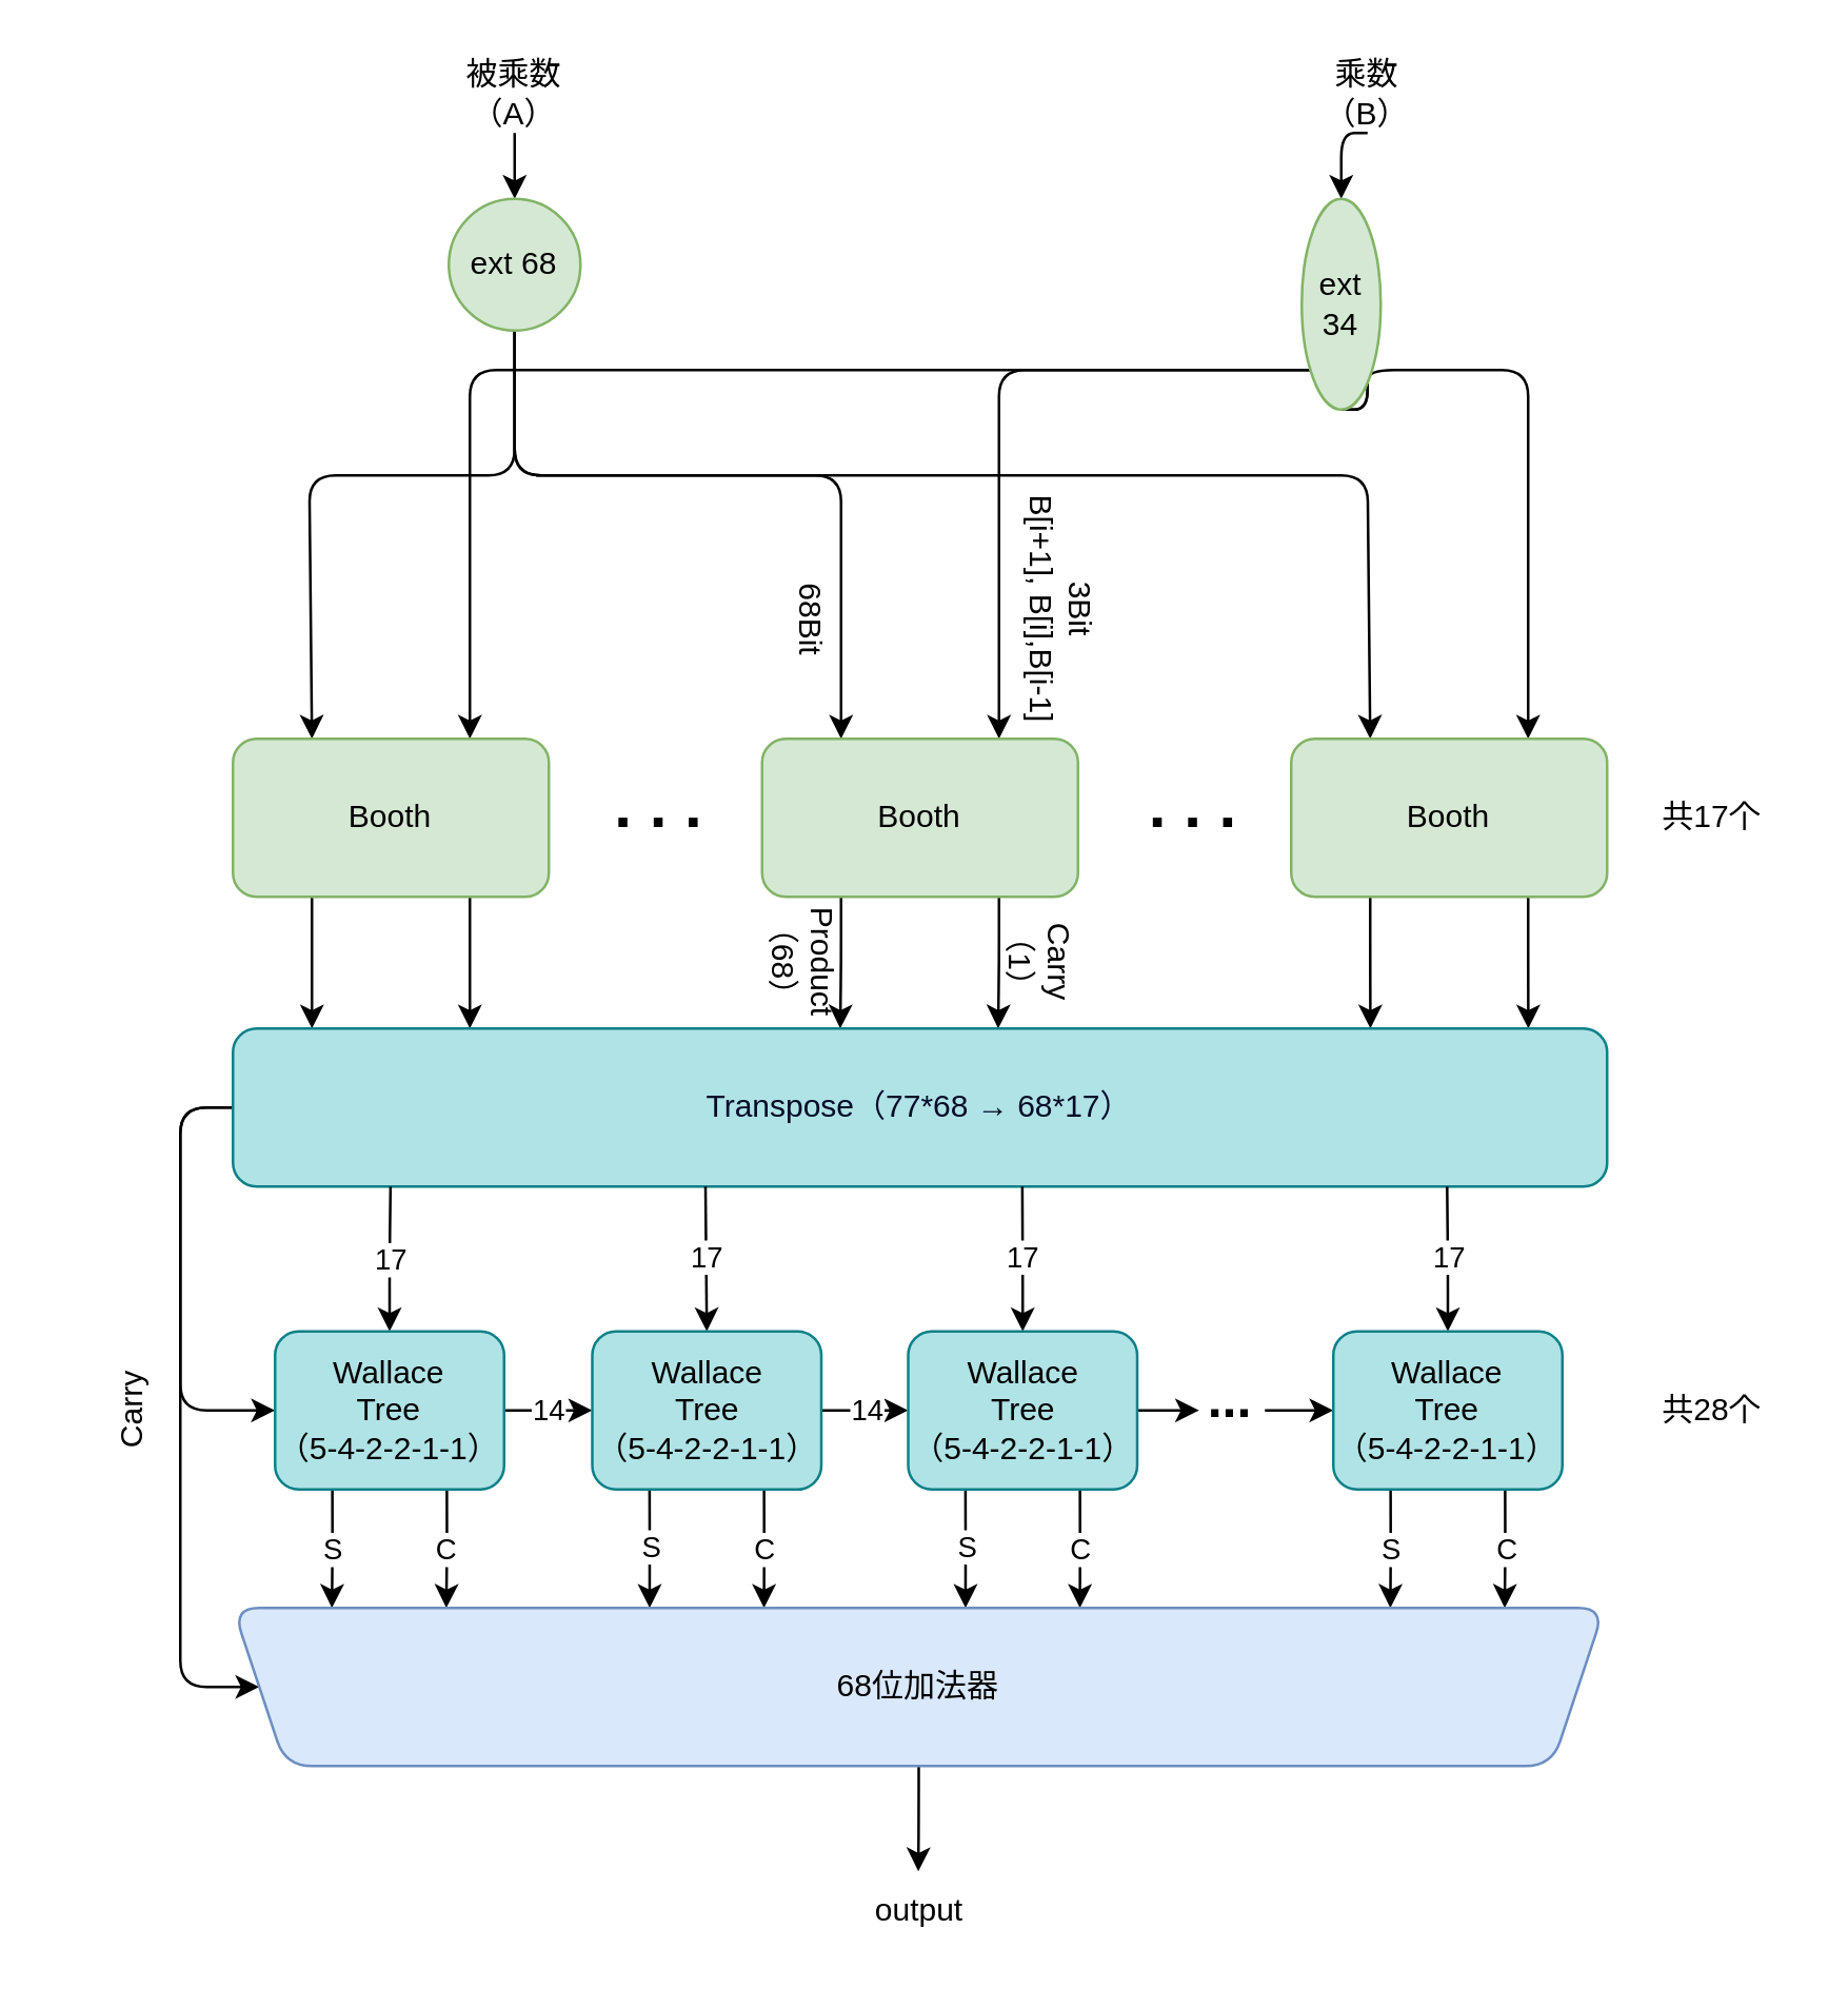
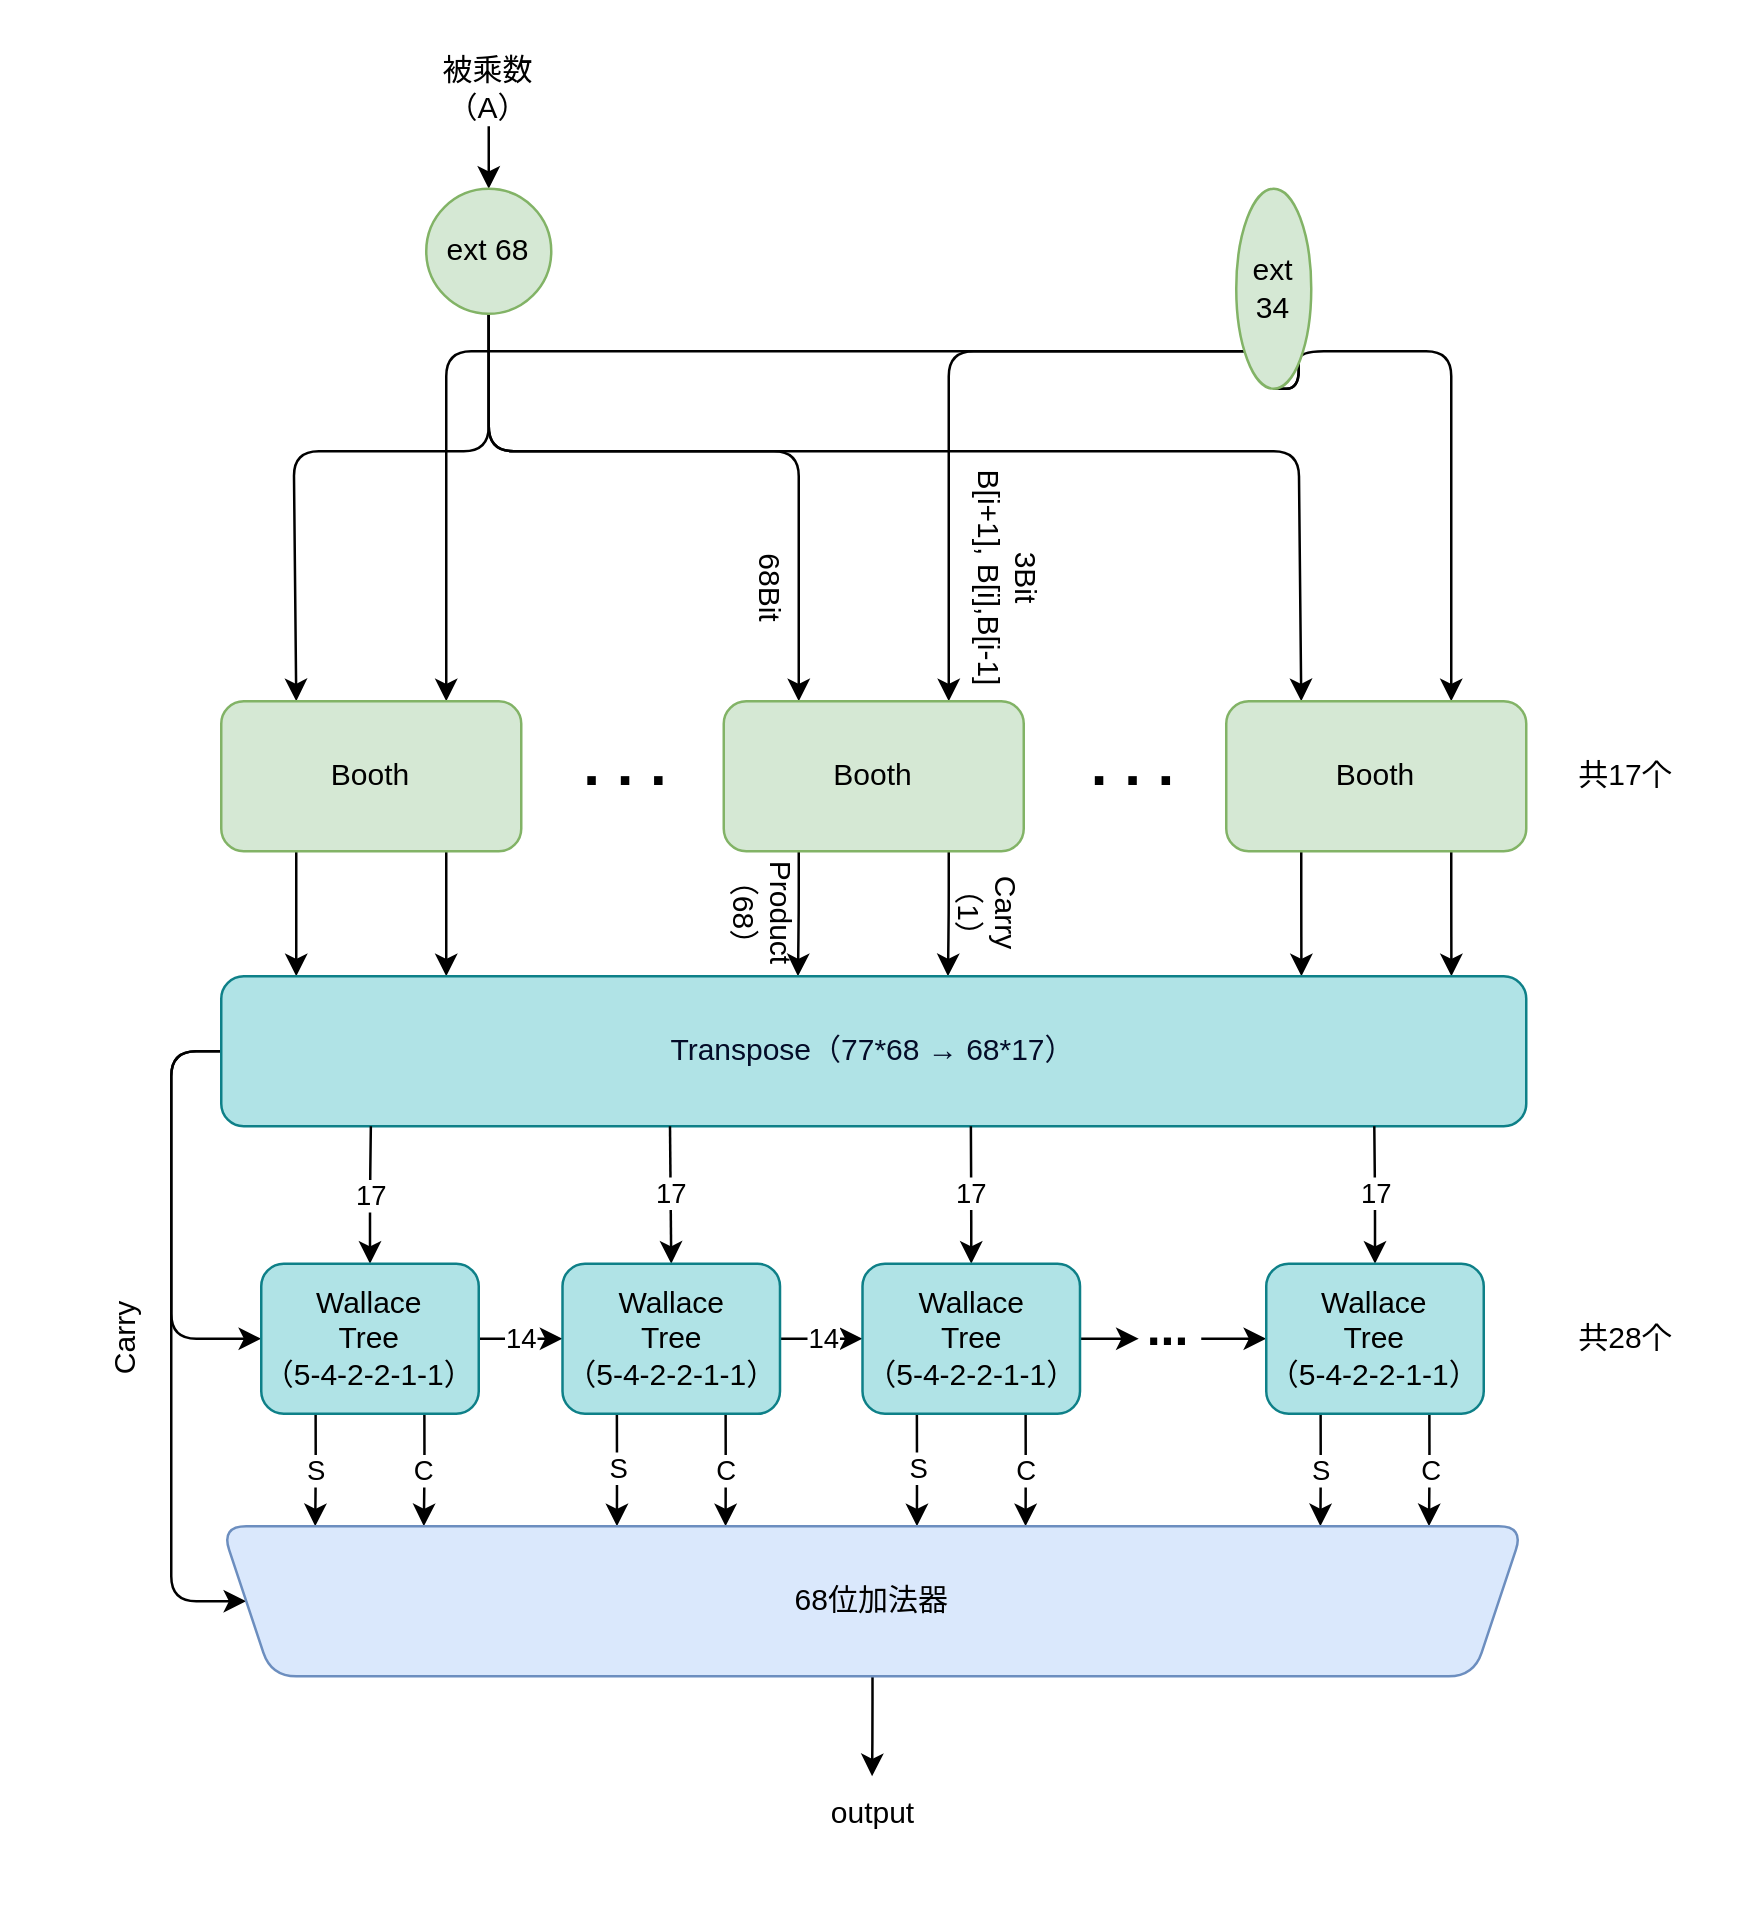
- <mxCell id="5" value="乘数&lt;div&gt;（B）&lt;/div&gt;" style="text;html=1;align=center;verticalAlign=middle;whiteSpace=wrap;rounded=1;" vertex="1" parent="1"><mxGeometry x="489" y="20" width="60" height="30" as="geometry" /></mxCell>
- <mxCell id="4" style="edgeStyle=orthogonalEdgeStyle;rounded=1;orthogonalLoop=1;jettySize=auto;html=1;exitX=0.5;exitY=1;exitDx=0;exitDy=0;entryX=0.5;entryY=0;entryDx=0;entryDy=0;" edge="1" parent="1" source="5" target="13"><mxGeometry relative="1" as="geometry" /></mxCell>
